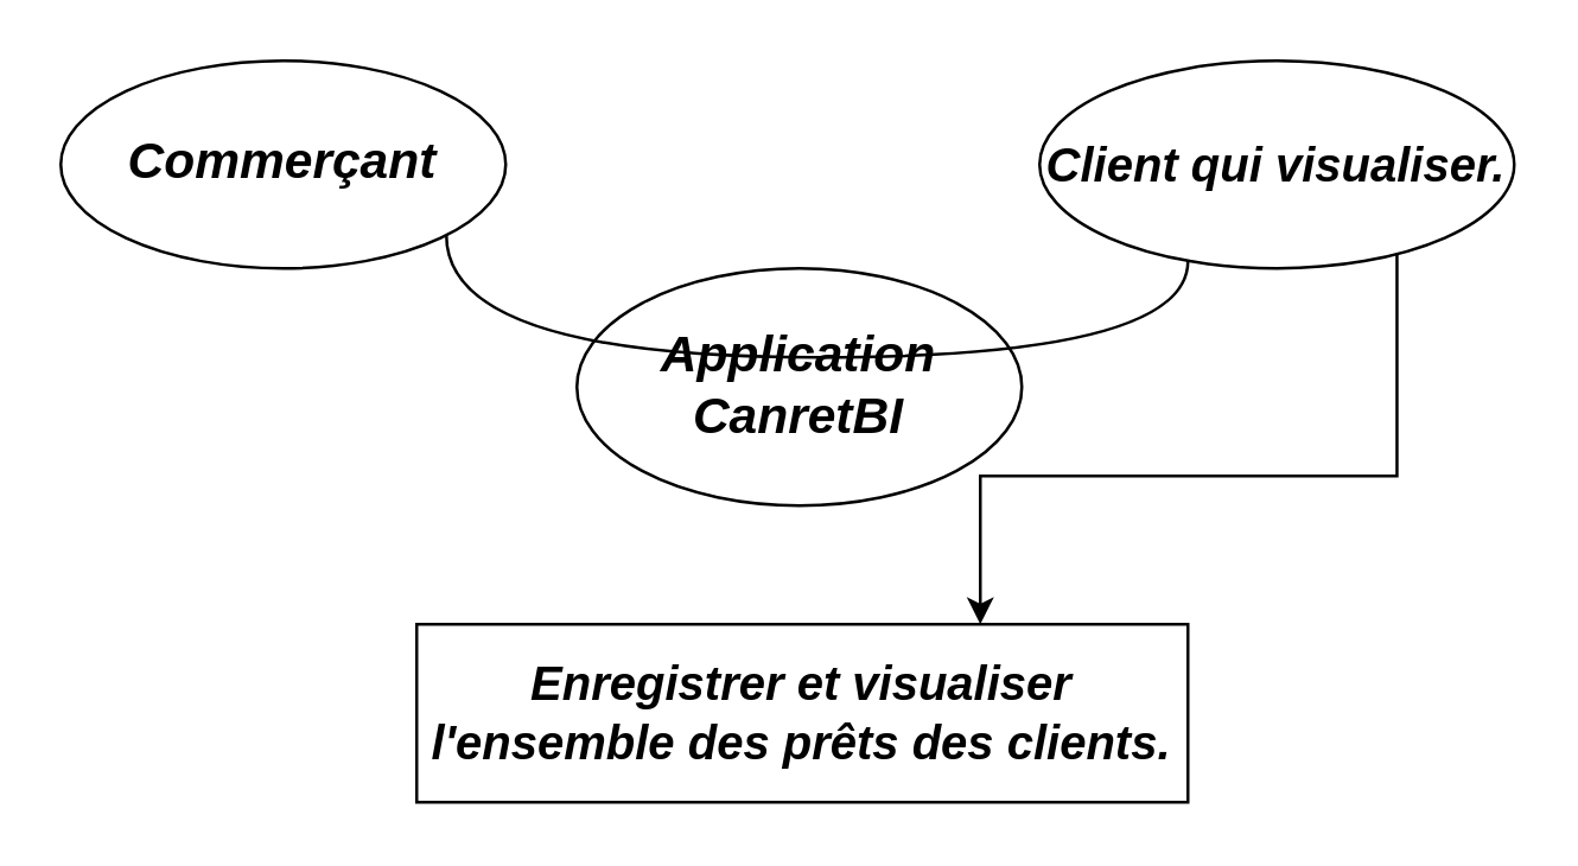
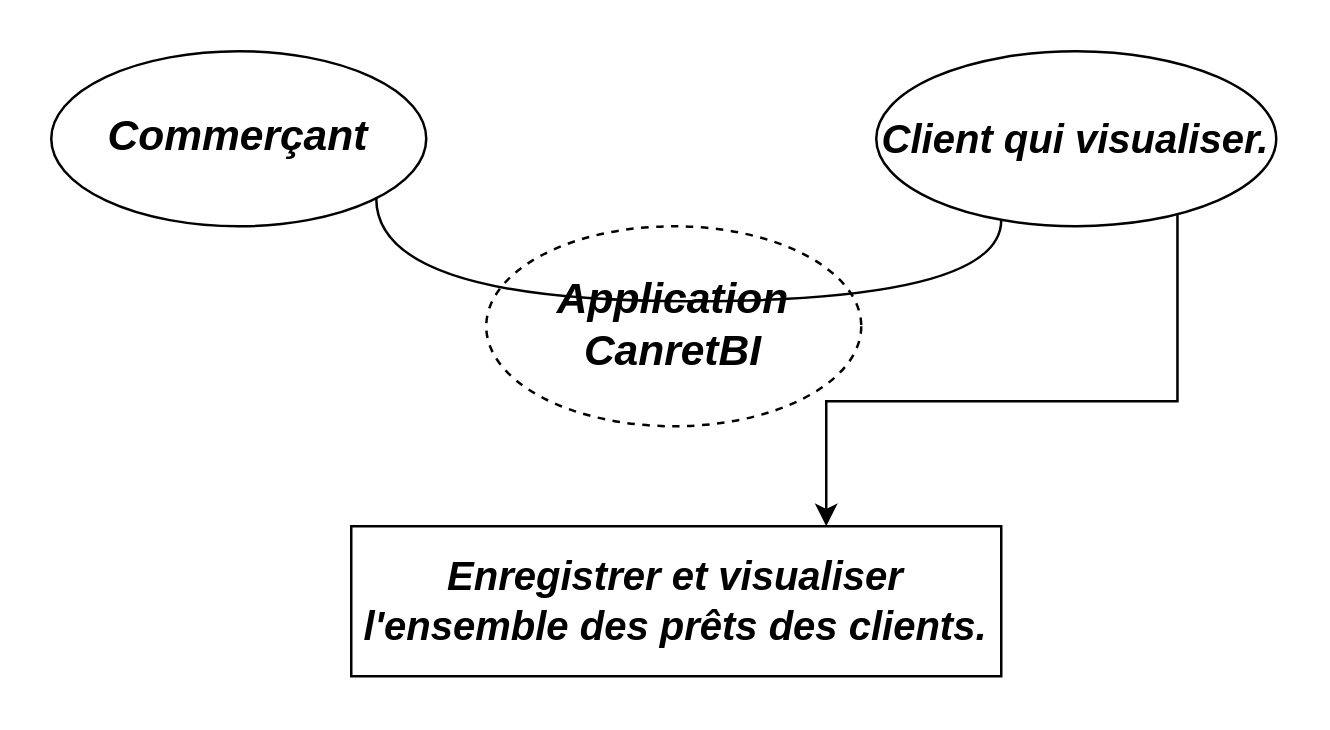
- <mxCell id="5" value="&lt;font style=&quot;font-size: 17px&quot;&gt;&lt;b&gt;&lt;i&gt;Application CanretBI&lt;/i&gt;&lt;/b&gt;&lt;/font&gt;" style="ellipse;whiteSpace=wrap;html=1;align=center;newEdgeStyle={&quot;edgeStyle&quot;:&quot;entityRelationEdgeStyle&quot;,&quot;startArrow&quot;:&quot;none&quot;,&quot;endArrow&quot;:&quot;none&quot;,&quot;segment&quot;:10,&quot;curved&quot;:1};treeFolding=1;treeMoving=1;" parent="1" vertex="1"><mxGeometry x="194" y="90" width="150" height="80" as="geometry" /></mxCell>
+ <mxCell id="5" value="&lt;font style=&quot;font-size: 17px&quot;&gt;&lt;b&gt;&lt;i&gt;Application CanretBI&lt;/i&gt;&lt;/b&gt;&lt;/font&gt;" style="ellipse;whiteSpace=wrap;html=1;align=center;newEdgeStyle={&quot;edgeStyle&quot;:&quot;entityRelationEdgeStyle&quot;,&quot;startArrow&quot;:&quot;none&quot;,&quot;endArrow&quot;:&quot;none&quot;,&quot;segment&quot;:10,&quot;curved&quot;:1};treeFolding=1;treeMoving=1;dashed=1;" parent="1" vertex="1"><mxGeometry x="194" y="90" width="150" height="80" as="geometry" /></mxCell>
